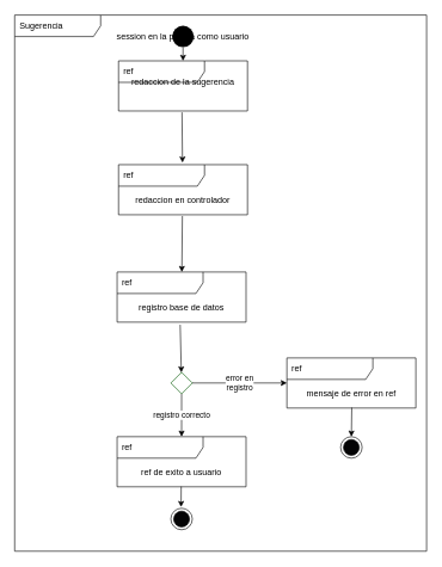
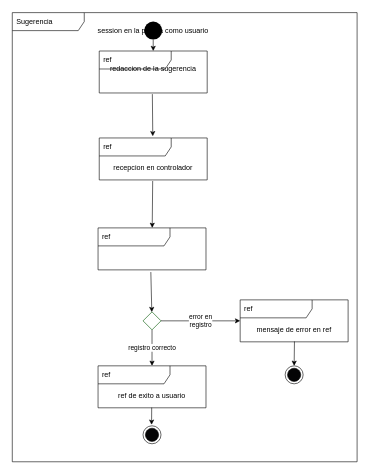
- <mxCell id="6" value="redaccion en controlador" style="text;html=1;strokeColor=none;fillColor=none;align=center;verticalAlign=middle;whiteSpace=wrap;rounded=0;" parent="1" vertex="1"><mxGeometry x="175" y="264" width="160" height="30" as="geometry" /></mxCell>
+ <mxCell id="6" value="recepcion en controlador" style="text;html=1;strokeColor=none;fillColor=none;align=center;verticalAlign=middle;whiteSpace=wrap;rounded=0;" parent="1" vertex="1"><mxGeometry x="175" y="264" width="160" height="30" as="geometry" /></mxCell>
- <mxCell id="12" value="registro base de datos" style="text;html=1;strokeColor=none;fillColor=none;align=center;verticalAlign=middle;whiteSpace=wrap;rounded=0;" parent="1" vertex="1"><mxGeometry x="173" y="414" width="160" height="30" as="geometry" /></mxCell>
